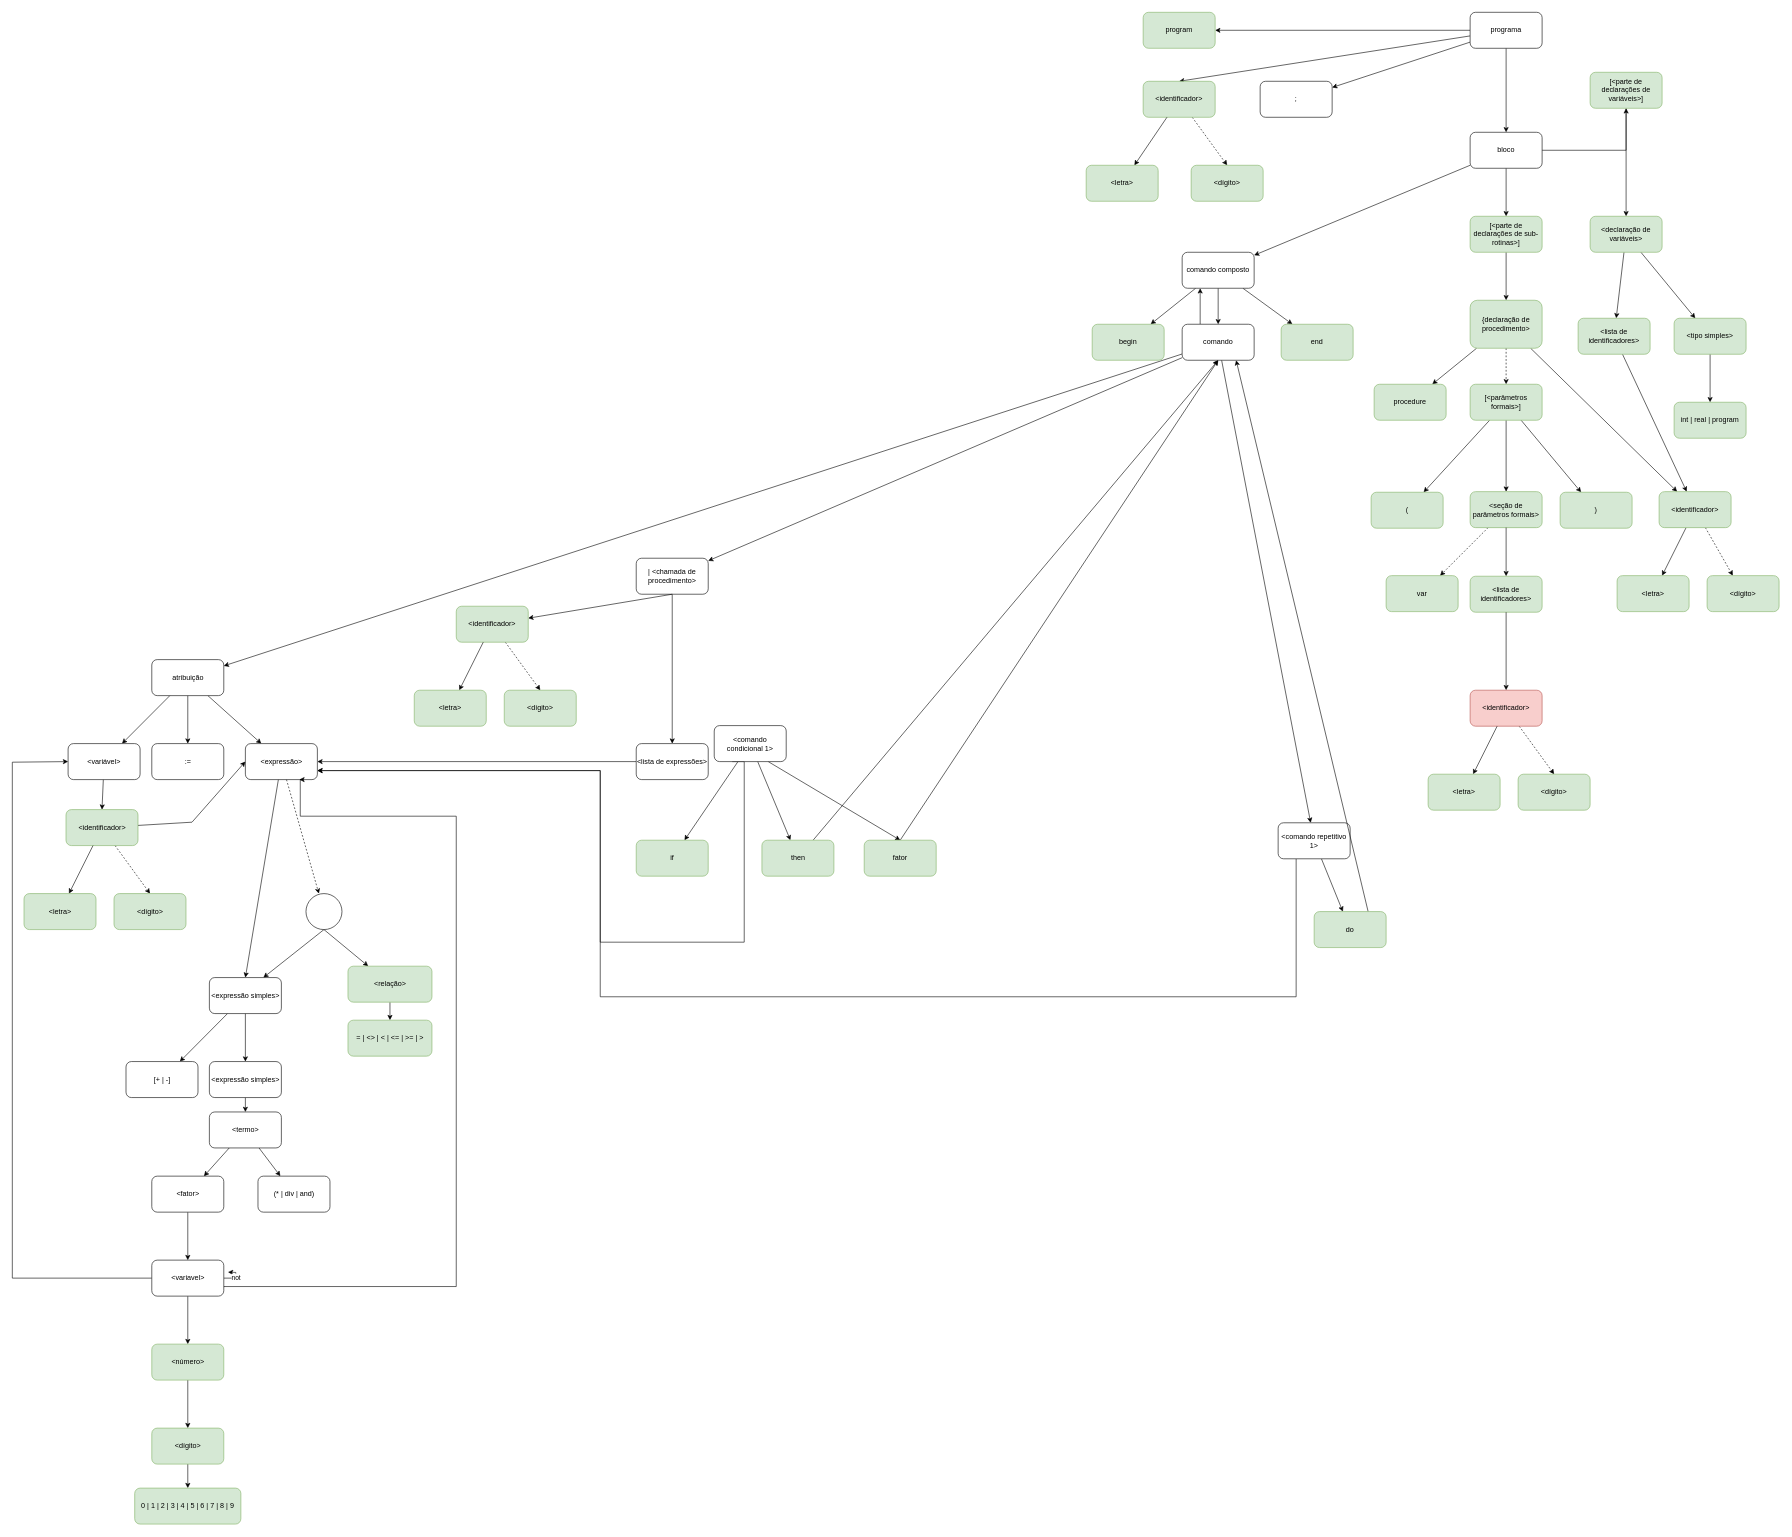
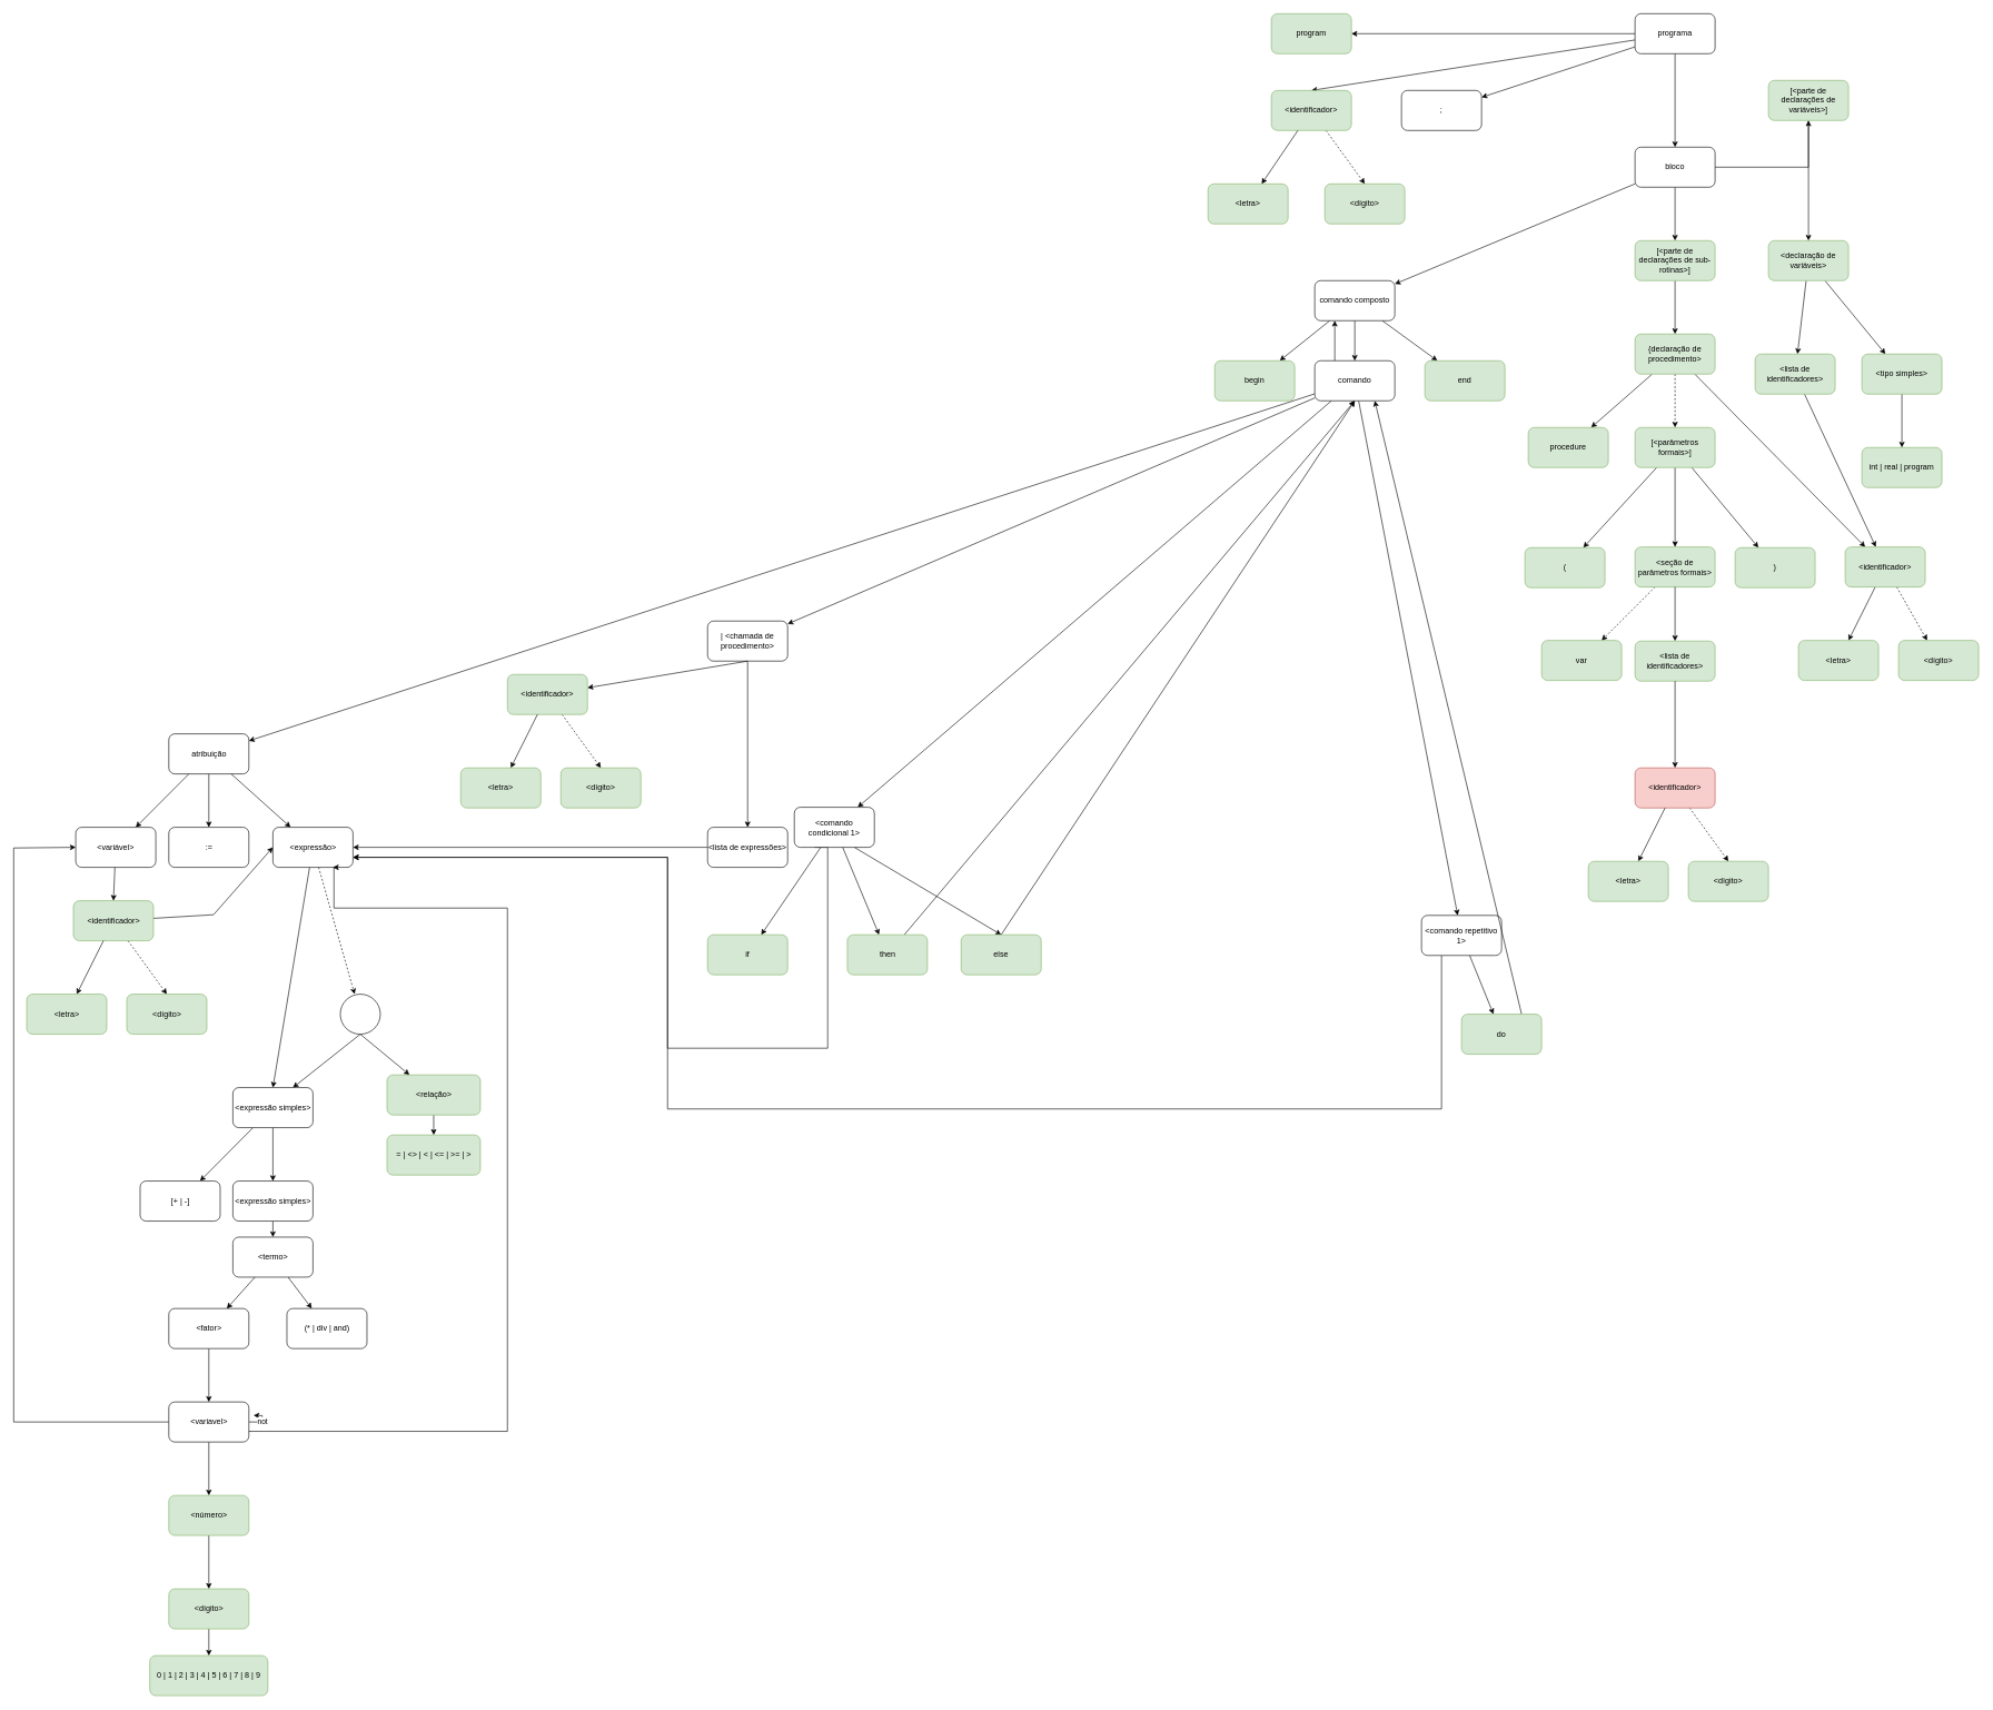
- <mxCell id="86" value="{declaração de procedimento&amp;gt;" style="rounded=1;whiteSpace=wrap;html=1;fillColor=#d5e8d4;strokeColor=#82b366;" parent="1" vertex="1"><mxGeometry x="2450" y="500" width="120" height="80" as="geometry" /></mxCell>
+ <mxCell id="86" value="{declaração de procedimento&amp;gt;" style="rounded=1;whiteSpace=wrap;html=1;fillColor=#d5e8d4;strokeColor=#82b366;" parent="1" vertex="1"><mxGeometry x="2450" y="500" width="120" height="60" as="geometry" /></mxCell>
+ <mxCell id="20" value="" style="edgeStyle=none;rounded=0;orthogonalLoop=1;jettySize=auto;html=1;" parent="1" source="22" target="32" edge="1"><mxGeometry relative="1" as="geometry" /></mxCell>
- <mxCell id="133" value="fator" style="rounded=1;whiteSpace=wrap;html=1;fillColor=#d5e8d4;strokeColor=#82b366;" parent="1" vertex="1"><mxGeometry x="1440" y="1400" width="120" height="60" as="geometry" /></mxCell>
+ <mxCell id="133" value="else" style="rounded=1;whiteSpace=wrap;html=1;fillColor=#d5e8d4;strokeColor=#82b366;" parent="1" vertex="1"><mxGeometry x="1440" y="1400" width="120" height="60" as="geometry" /></mxCell>
